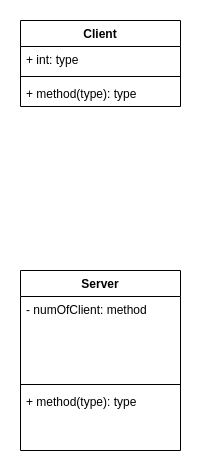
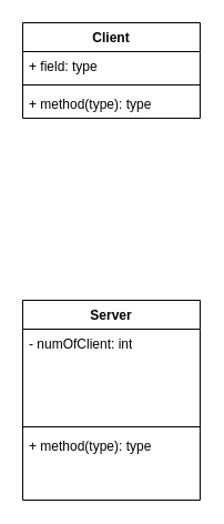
- <mxCell id="3" value="+ int: type" style="text;strokeColor=none;fillColor=none;align=left;verticalAlign=top;spacingLeft=4;spacingRight=4;overflow=hidden;rotatable=0;points=[[0,0.5],[1,0.5]];portConstraint=eastwest;whiteSpace=wrap;html=1;" parent="2" vertex="1"><mxGeometry y="26" width="160" height="26" as="geometry" /></mxCell>
+ <mxCell id="3" value="+ field: type" style="text;strokeColor=none;fillColor=none;align=left;verticalAlign=top;spacingLeft=4;spacingRight=4;overflow=hidden;rotatable=0;points=[[0,0.5],[1,0.5]];portConstraint=eastwest;whiteSpace=wrap;html=1;" parent="2" vertex="1"><mxGeometry y="26" width="160" height="26" as="geometry" /></mxCell>
- <mxCell id="7" value="- numOfClient: method&lt;div&gt;&lt;br/&gt;&lt;/div&gt;" style="text;strokeColor=none;fillColor=none;align=left;verticalAlign=top;spacingLeft=4;spacingRight=4;overflow=hidden;rotatable=0;points=[[0,0.5],[1,0.5]];portConstraint=eastwest;whiteSpace=wrap;html=1;" parent="6" vertex="1"><mxGeometry y="26" width="160" height="84" as="geometry" /></mxCell>
+ <mxCell id="7" value="- numOfClient: int&lt;div&gt;&lt;br/&gt;&lt;/div&gt;" style="text;strokeColor=none;fillColor=none;align=left;verticalAlign=top;spacingLeft=4;spacingRight=4;overflow=hidden;rotatable=0;points=[[0,0.5],[1,0.5]];portConstraint=eastwest;whiteSpace=wrap;html=1;" parent="6" vertex="1"><mxGeometry y="26" width="160" height="84" as="geometry" /></mxCell>
